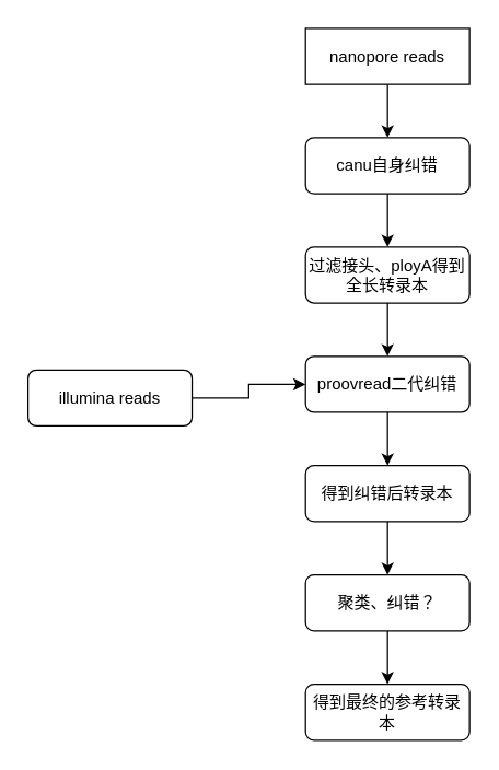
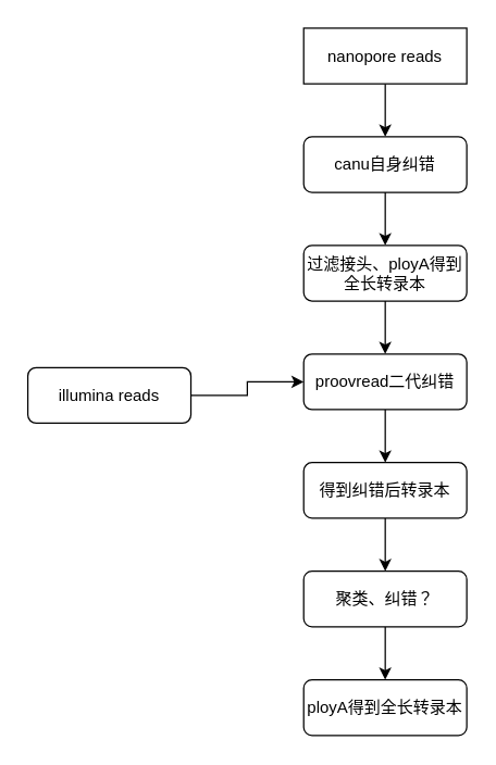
- <mxCell id="14" value="得到最终的参考转录本" style="rounded=1;whiteSpace=wrap;html=1;" vertex="1" parent="1"><mxGeometry x="223" y="500" width="120" height="41" as="geometry" /></mxCell>
+ <mxCell id="14" value="ployA得到全长转录本" style="rounded=1;whiteSpace=wrap;html=1;" vertex="1" parent="1"><mxGeometry x="223" y="500" width="120" height="41" as="geometry" /></mxCell>
